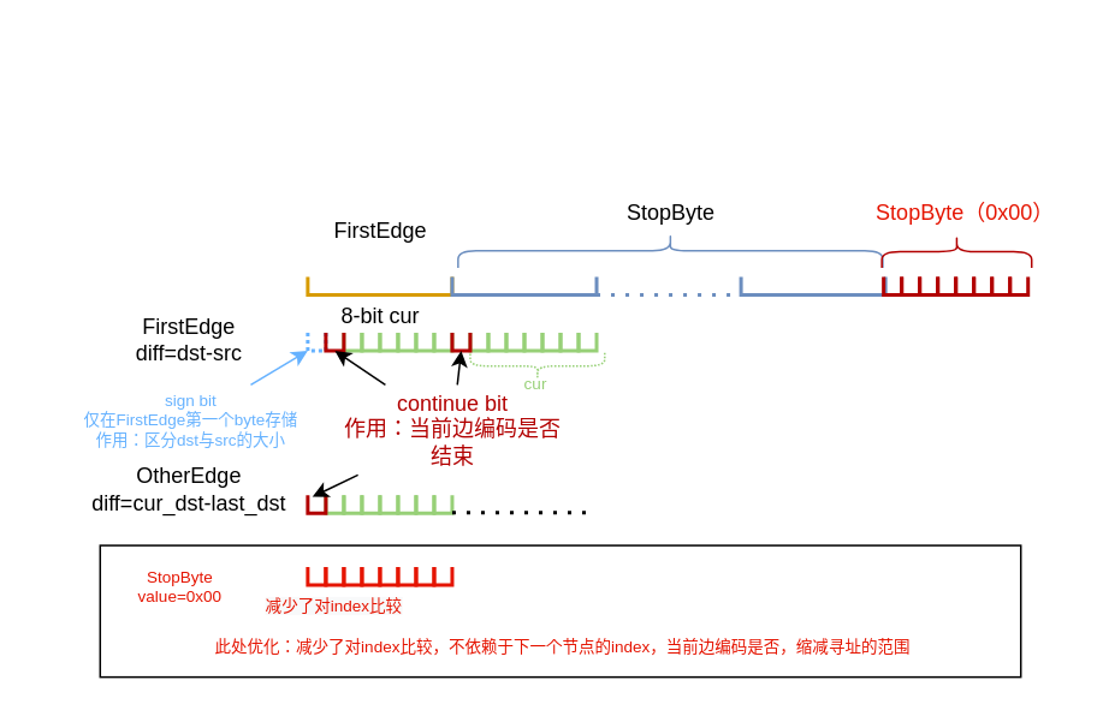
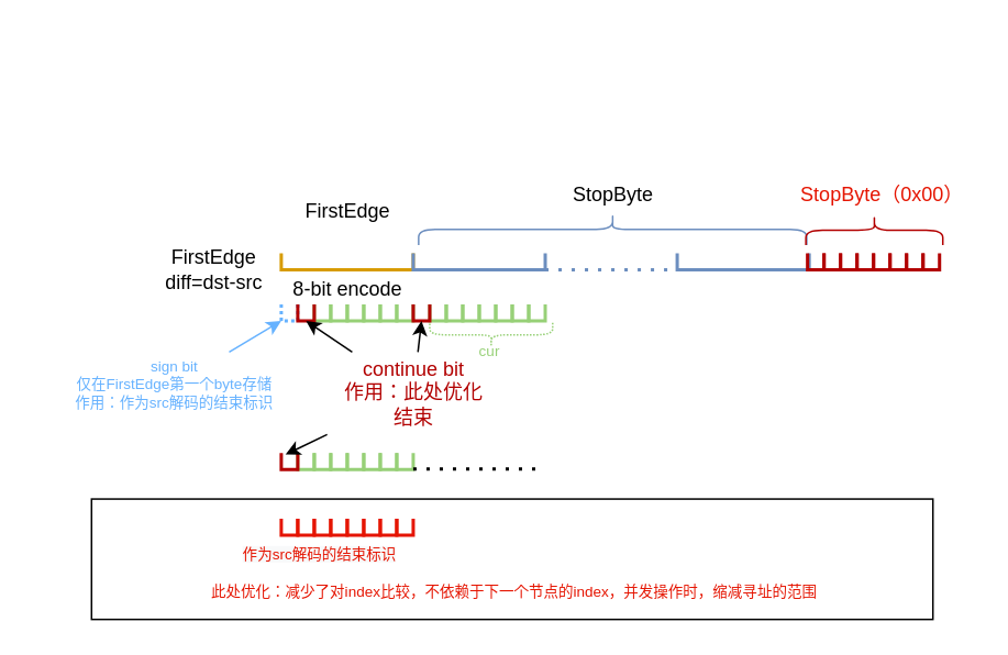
- <mxCell id="37" value="&lt;p class=&quot;p1&quot; style=&quot;margin: 0px ; font-stretch: normal ; line-height: normal ; color: rgb(0 , 0 , 0)&quot;&gt;8-bit cur&lt;/p&gt;" style="text;html=1;align=center;verticalAlign=middle;resizable=0;points=[];autosize=1;strokeColor=none;fillColor=none;fontColor=#FFFF33;" vertex="1" parent="1"><mxGeometry x="170" y="164" width="80" height="20" as="geometry" /></mxCell>
+ <mxCell id="37" value="&lt;p class=&quot;p1&quot; style=&quot;margin: 0px ; font-stretch: normal ; line-height: normal ; color: rgb(0 , 0 , 0)&quot;&gt;8-bit encode&lt;/p&gt;" style="text;html=1;align=center;verticalAlign=middle;resizable=0;points=[];autosize=1;strokeColor=none;fillColor=none;fontColor=#FFFF33;" vertex="1" parent="1"><mxGeometry x="170" y="164" width="80" height="20" as="geometry" /></mxCell>
- <mxCell id="26" value="&lt;span style=&quot;text-align: left ; background-color: rgb(255 , 255 , 255)&quot;&gt;FirstEdge&lt;br&gt;diff=dst-src&lt;br&gt;&lt;/span&gt;" style="text;html=1;align=center;verticalAlign=middle;resizable=0;points=[];autosize=1;strokeColor=none;fillColor=none;" vertex="1" parent="1"><mxGeometry x="69" y="173" width="70" height="30" as="geometry" /></mxCell>
+ <mxCell id="26" value="&lt;span style=&quot;text-align: left ; background-color: rgb(255 , 255 , 255)&quot;&gt;FirstEdge&lt;br&gt;diff=dst-src&lt;br&gt;&lt;/span&gt;" style="text;html=1;align=center;verticalAlign=middle;resizable=0;points=[];autosize=1;strokeColor=none;fillColor=none;" vertex="1" parent="1"><mxGeometry x="94" y="148" width="70" height="30" as="geometry" /></mxCell>
- <mxCell id="51" value="&lt;span style=&quot;font-family: &amp;#34;helvetica&amp;#34; ; text-align: left&quot;&gt;sign bit&lt;br&gt;仅在FirstEdge第一个byte存储&lt;br&gt;作用：区分dst与src的大小&lt;br&gt;&lt;/span&gt;" style="text;html=1;align=center;verticalAlign=middle;resizable=0;points=[];autosize=1;strokeColor=none;fillColor=none;fontSize=9;fontColor=#66B2FF;" vertex="1" parent="1"><mxGeometry x="20" y="212.91" width="170" height="40" as="geometry" /></mxCell>
+ <mxCell id="51" value="&lt;span style=&quot;font-family: &amp;#34;helvetica&amp;#34; ; text-align: left&quot;&gt;sign bit&lt;br&gt;仅在FirstEdge第一个byte存储&lt;br&gt;作用：作为src解码的结束标识&lt;br&gt;&lt;/span&gt;" style="text;html=1;align=center;verticalAlign=middle;resizable=0;points=[];autosize=1;strokeColor=none;fillColor=none;fontSize=9;fontColor=#66B2FF;" vertex="1" parent="1"><mxGeometry x="20" y="212.91" width="170" height="40" as="geometry" /></mxCell>
- <mxCell id="49" value="continue bit&lt;br&gt;作用：当前边编码是否&lt;br&gt;结束" style="text;html=1;align=center;verticalAlign=middle;resizable=0;points=[];autosize=1;strokeColor=none;fillColor=none;fontColor=#B20000;" vertex="1" parent="1"><mxGeometry x="180" y="212.91" width="140" height="50" as="geometry" /></mxCell>
+ <mxCell id="49" value="continue bit&lt;br&gt;作用：此处优化&lt;br&gt;结束" style="text;html=1;align=center;verticalAlign=middle;resizable=0;points=[];autosize=1;strokeColor=none;fillColor=none;fontColor=#B20000;" vertex="1" parent="1"><mxGeometry x="180" y="212.91" width="140" height="50" as="geometry" /></mxCell>
- <mxCell id="27" value="&lt;span style=&quot;text-align: left ; background-color: rgb(255 , 255 , 255)&quot;&gt;OtherEdge&lt;br&gt;diff=cur_dst-last_dst&lt;br&gt;&lt;/span&gt;" style="text;html=1;align=center;verticalAlign=middle;resizable=0;points=[];autosize=1;strokeColor=none;fillColor=none;" vertex="1" parent="1"><mxGeometry x="44" y="256.13" width="120" height="30" as="geometry" /></mxCell>
- <mxCell id="54" value="StopByte&lt;br&gt;value=0x00" style="text;html=1;align=center;verticalAlign=middle;resizable=0;points=[];autosize=1;strokeColor=none;fillColor=none;fontSize=9;fontColor=#E51400;" vertex="1" parent="1"><mxGeometry x="59" y="310" width="80" height="30" as="geometry" /></mxCell>
- <mxCell id="64" value="&lt;meta charset=&quot;utf-8&quot;&gt;&lt;span style=&quot;color: rgb(229, 20, 0); font-family: helvetica; font-size: 9px; font-style: normal; font-weight: 400; letter-spacing: normal; text-align: center; text-indent: 0px; text-transform: none; word-spacing: 0px; background-color: rgb(248, 249, 250); display: inline; float: none;&quot;&gt;减少了对index比较&lt;/span&gt;" style="text;whiteSpace=wrap;html=1;fontSize=9;fontColor=#E51400;" vertex="1" parent="1"><mxGeometry x="145" y="324" width="150" height="30" as="geometry" /></mxCell>
+ <mxCell id="64" value="&lt;meta charset=&quot;utf-8&quot;&gt;&lt;span style=&quot;color: rgb(229, 20, 0); font-family: helvetica; font-size: 9px; font-style: normal; font-weight: 400; letter-spacing: normal; text-align: center; text-indent: 0px; text-transform: none; word-spacing: 0px; background-color: rgb(248, 249, 250); display: inline; float: none;&quot;&gt;作为src解码的结束标识&lt;/span&gt;" style="text;whiteSpace=wrap;html=1;fontSize=9;fontColor=#E51400;" vertex="1" parent="1"><mxGeometry x="145" y="324" width="150" height="30" as="geometry" /></mxCell>
- <mxCell id="66" value="此处优化：减少了对index比较，不依赖于下一个节点的index，当前边编码是否，缩减寻址的范围" style="text;html=1;strokeColor=none;fillColor=none;align=center;verticalAlign=middle;whiteSpace=wrap;rounded=0;fontSize=9;fontColor=#E51400;" vertex="1" parent="1"><mxGeometry x="44" y="344" width="535" height="30" as="geometry" /></mxCell>
+ <mxCell id="66" value="此处优化：减少了对index比较，不依赖于下一个节点的index，并发操作时，缩减寻址的范围" style="text;html=1;strokeColor=none;fillColor=none;align=center;verticalAlign=middle;whiteSpace=wrap;rounded=0;fontSize=9;fontColor=#E51400;" vertex="1" parent="1"><mxGeometry x="44" y="344" width="535" height="30" as="geometry" /></mxCell>
